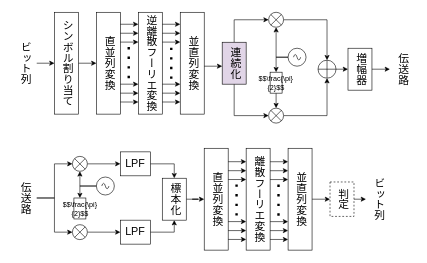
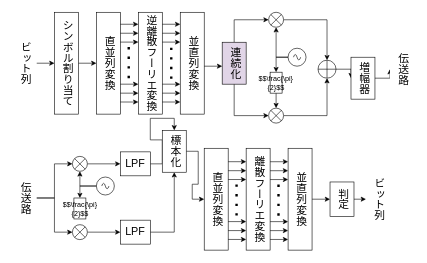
- <mxCell id="21" value="&lt;span style=&quot;font-size: 18px;&quot;&gt;増幅器&lt;/span&gt;" style="rounded=0;whiteSpace=wrap;html=1;textDirection=vertical-lr;" vertex="1" parent="1"><mxGeometry x="580" y="80" width="40" height="70" as="geometry" /></mxCell>
+ <mxCell id="21" value="&lt;span style=&quot;font-size: 18px;&quot;&gt;増幅器&lt;/span&gt;" style="rounded=0;whiteSpace=wrap;html=1;textDirection=vertical-lr;" vertex="1" parent="1"><mxGeometry x="585" y="95" width="40" height="70" as="geometry" /></mxCell>
- <mxCell id="55" value="&lt;span style=&quot;font-size: 18px;&quot;&gt;標本化&lt;/span&gt;" style="rounded=0;whiteSpace=wrap;html=1;textDirection=vertical-lr;" vertex="1" parent="1"><mxGeometry x="270" y="297" width="40" height="70" as="geometry" /></mxCell>
+ <mxCell id="55" value="&lt;span style=&quot;font-size: 18px;&quot;&gt;標本化&lt;/span&gt;" style="rounded=0;whiteSpace=wrap;html=1;textDirection=vertical-lr;" vertex="1" parent="1"><mxGeometry x="270" y="217" width="40" height="70" as="geometry" /></mxCell>
- <mxCell id="61" value="&lt;span style=&quot;font-size: 18px;&quot;&gt;判定&lt;/span&gt;" style="rounded=0;whiteSpace=wrap;html=1;textDirection=vertical-lr;dashed=1;" vertex="1" parent="1"><mxGeometry x="550" y="303.25" width="40" height="57.5" as="geometry" /></mxCell>
+ <mxCell id="61" value="&lt;span style=&quot;font-size: 18px;&quot;&gt;判定&lt;/span&gt;" style="rounded=0;whiteSpace=wrap;html=1;textDirection=vertical-lr;" vertex="1" parent="1"><mxGeometry x="550" y="303.25" width="40" height="57.5" as="geometry" /></mxCell>
